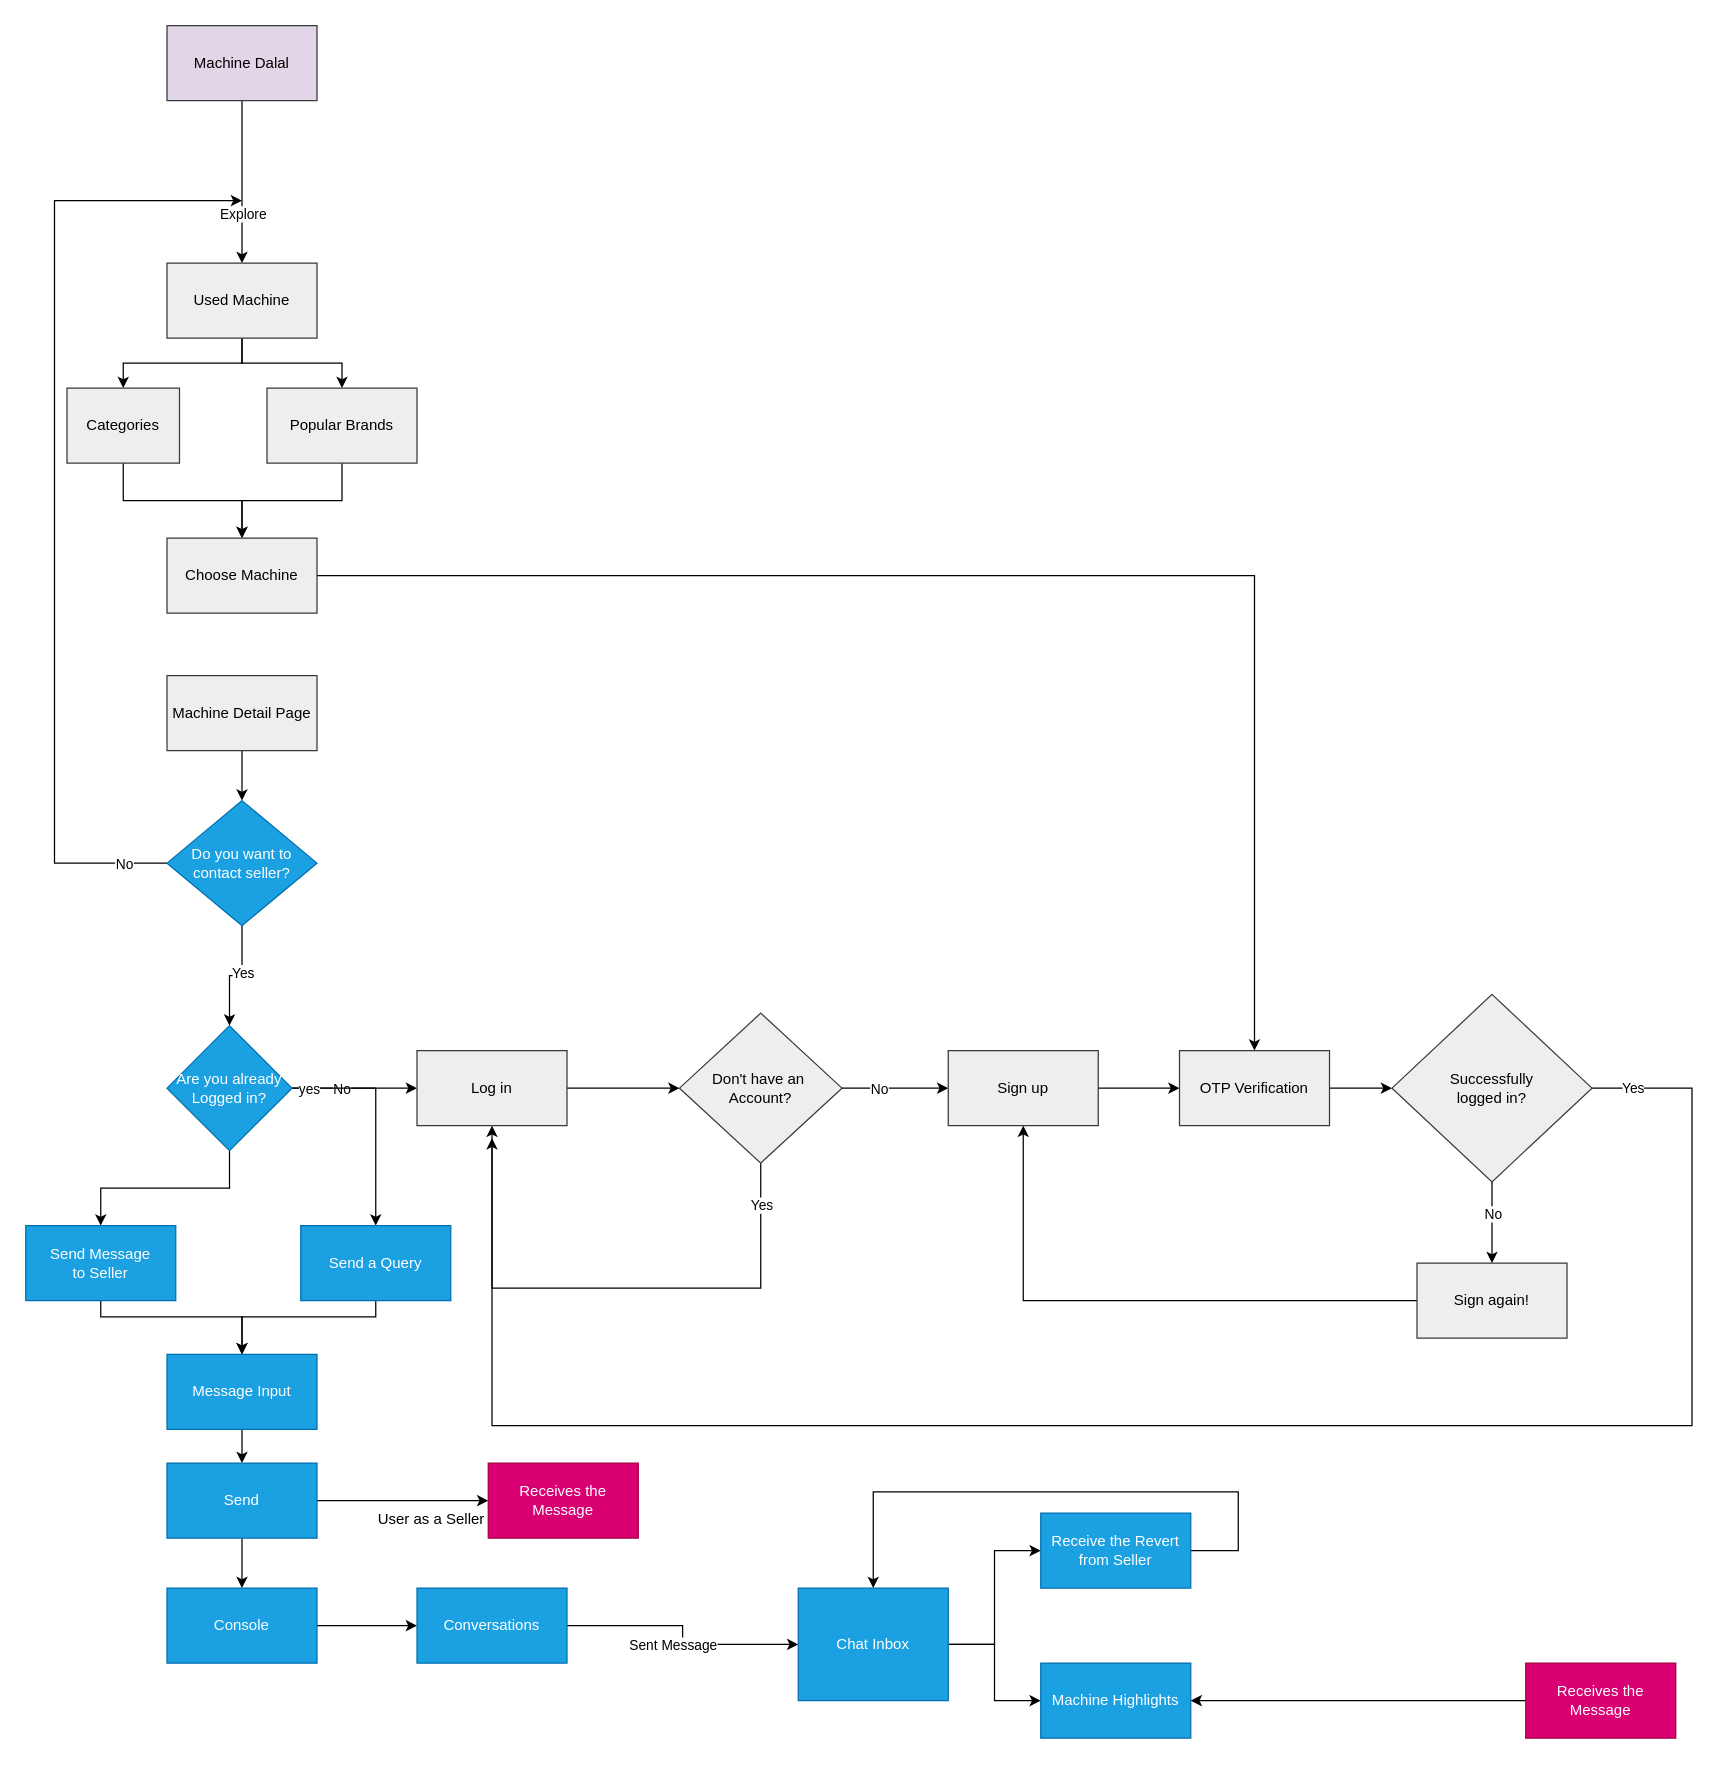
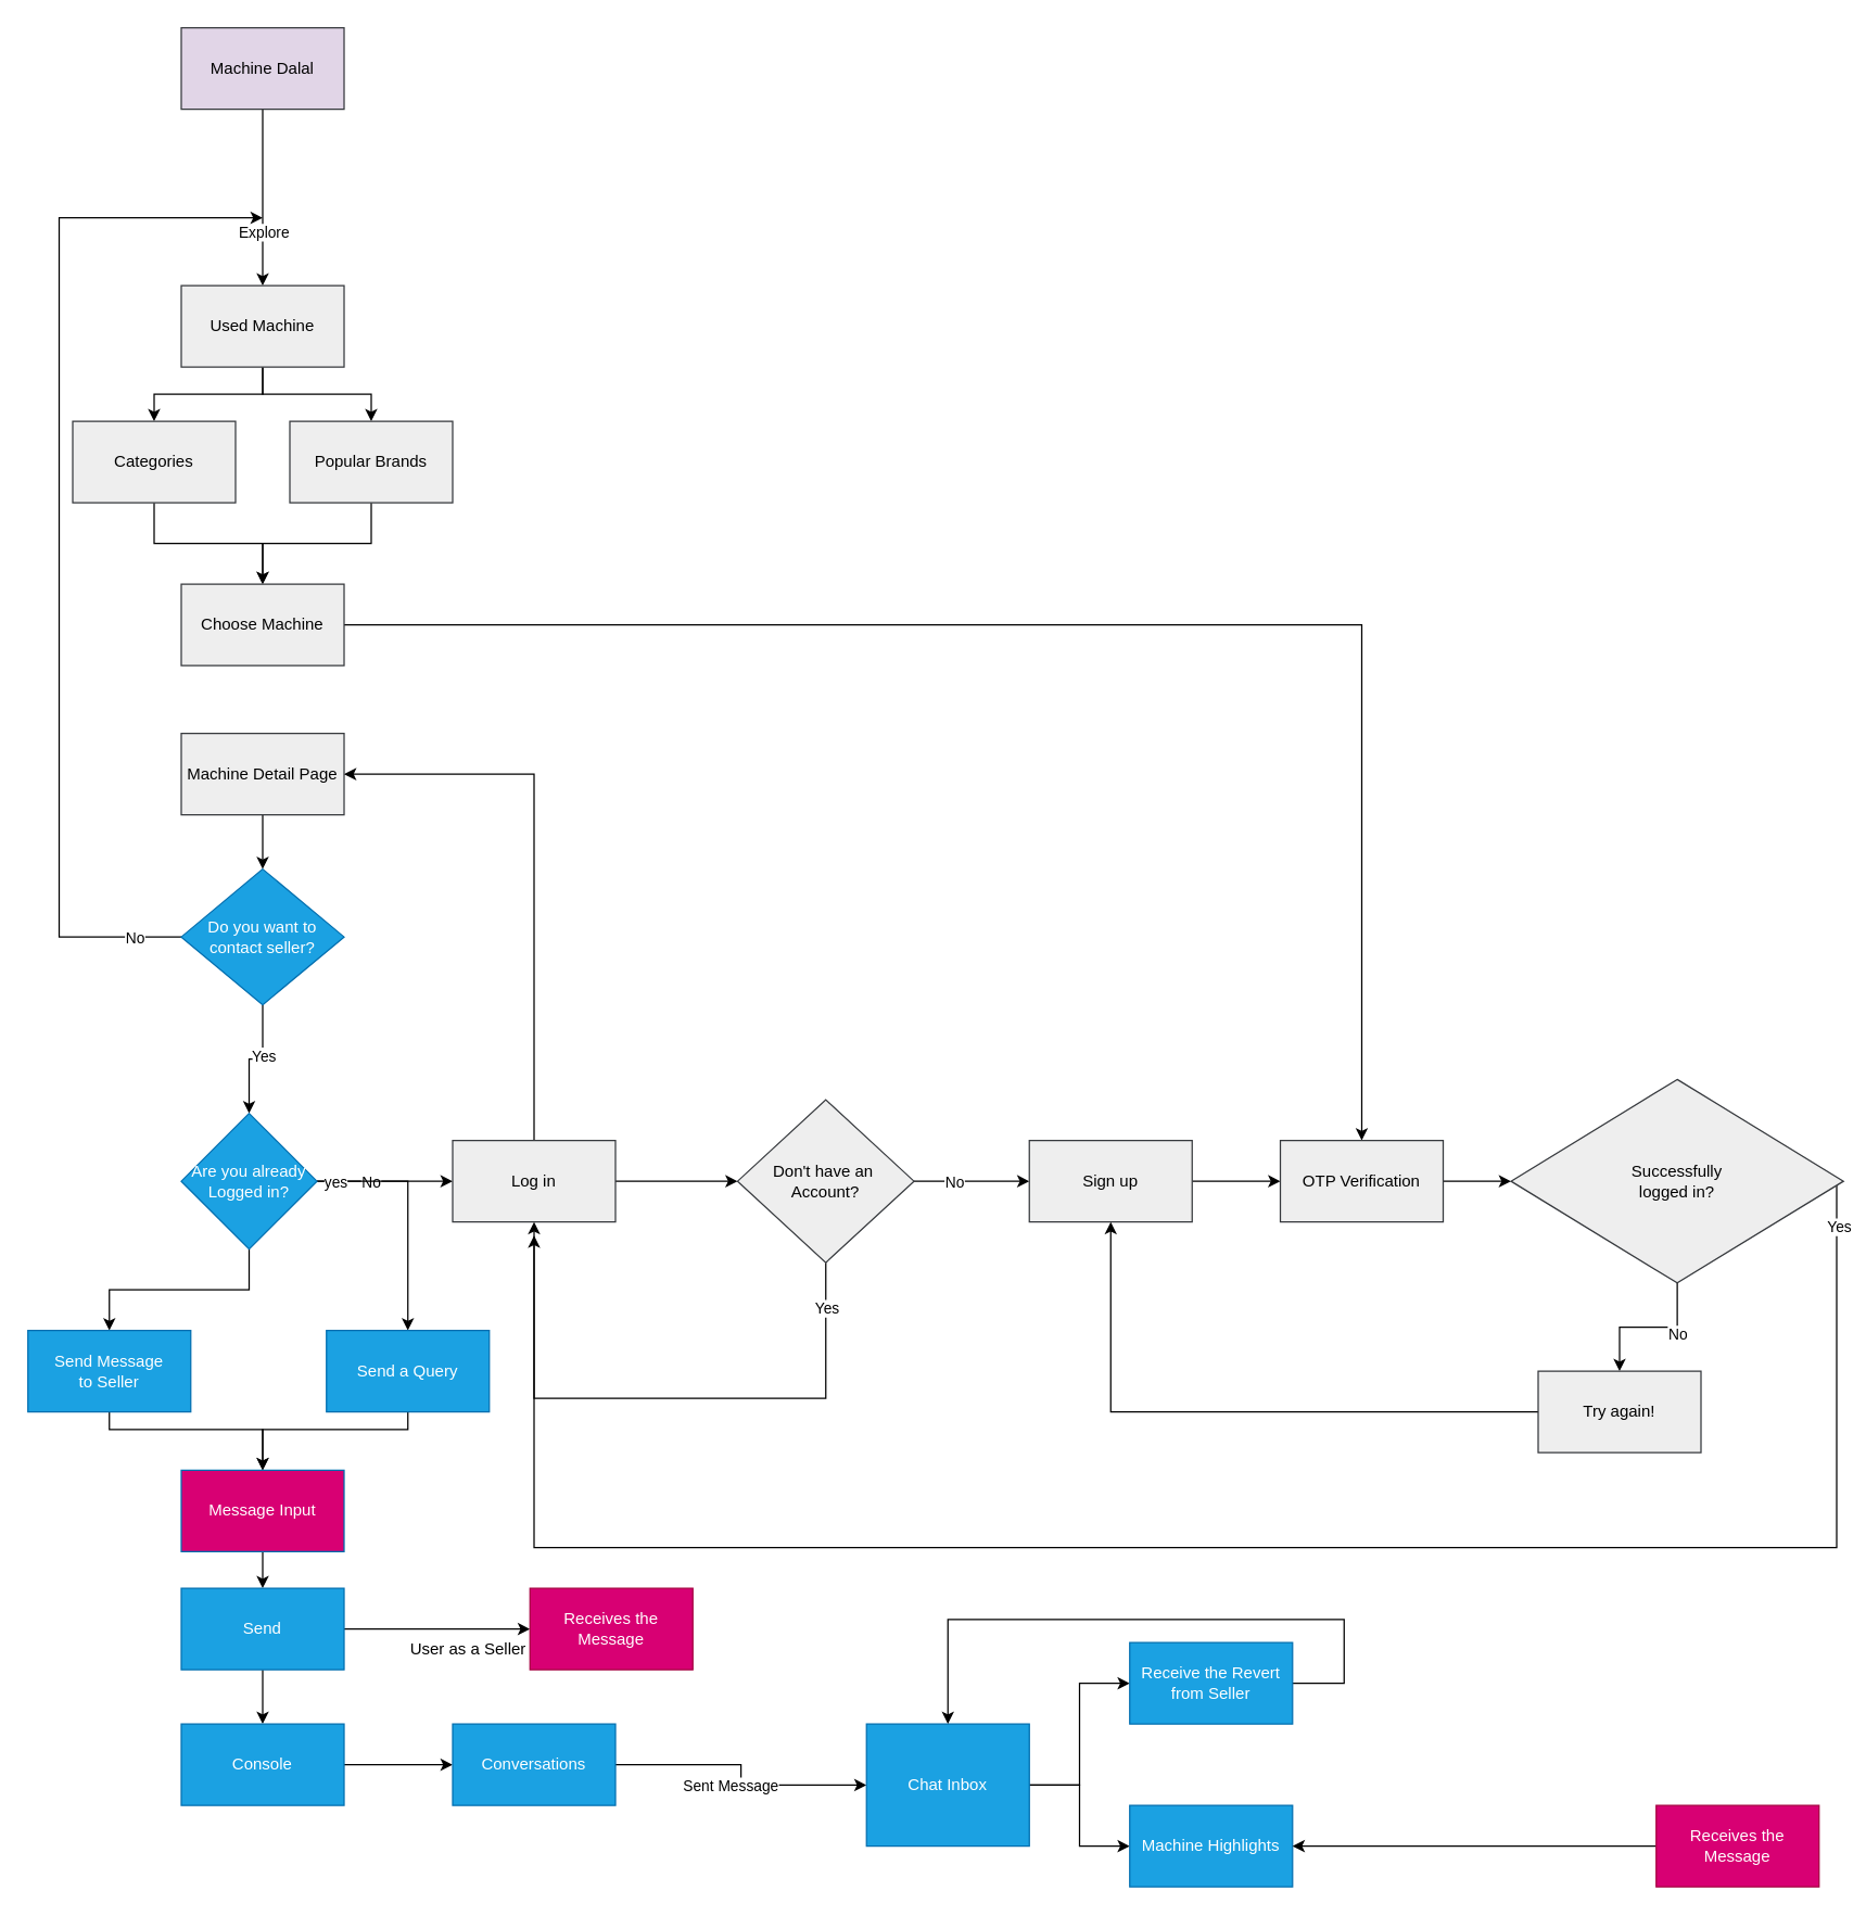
- <mxCell id="9" value="Categories" style="rounded=0;whiteSpace=wrap;html=1;fillColor=#eeeeee;strokeColor=#36393d;" parent="1" vertex="1"><mxGeometry x="53" y="310" width="90" height="60" as="geometry" /></mxCell>
+ <mxCell id="9" value="Categories" style="rounded=0;whiteSpace=wrap;html=1;fillColor=#eeeeee;strokeColor=#36393d;" parent="1" vertex="1"><mxGeometry x="53" y="310" width="120" height="60" as="geometry" /></mxCell>
+ <mxCell id="37" style="edgeStyle=orthogonalEdgeStyle;rounded=0;orthogonalLoop=1;jettySize=auto;html=1;entryX=1;entryY=0.5;entryDx=0;entryDy=0;" parent="1" source="38" target="15" edge="1"><mxGeometry relative="1" as="geometry"><Array as="points"><mxPoint x="393" y="570" /></Array></mxGeometry></mxCell>
- <mxCell id="52" value="Successfully&lt;br&gt;logged in?" style="rhombus;whiteSpace=wrap;html=1;fillColor=#eeeeee;strokeColor=#36393d;rounded=0;" parent="1" vertex="1"><mxGeometry x="1113" y="795" width="160" height="150" as="geometry" /></mxCell>
+ <mxCell id="52" value="Successfully&lt;br&gt;logged in?" style="rhombus;whiteSpace=wrap;html=1;fillColor=#eeeeee;strokeColor=#36393d;rounded=0;" parent="1" vertex="1"><mxGeometry x="1113" y="795" width="245" height="150" as="geometry" /></mxCell>
- <mxCell id="54" value="Sign again!" style="whiteSpace=wrap;html=1;fillColor=#eeeeee;strokeColor=#36393d;rounded=0;" parent="1" vertex="1"><mxGeometry x="1133" y="1010" width="120" height="60" as="geometry" /></mxCell>
+ <mxCell id="54" value="Try again!" style="whiteSpace=wrap;html=1;fillColor=#eeeeee;strokeColor=#36393d;rounded=0;" parent="1" vertex="1"><mxGeometry x="1133" y="1010" width="120" height="60" as="geometry" /></mxCell>
- <mxCell id="30" value="Message Input" style="whiteSpace=wrap;html=1;rounded=0;fillColor=#1ba1e2;fontColor=#ffffff;strokeColor=#006EAF;" parent="1" vertex="1"><mxGeometry x="133" y="1083" width="120" height="60" as="geometry" /></mxCell>
+ <mxCell id="30" value="Message Input" style="whiteSpace=wrap;html=1;rounded=0;fillColor=#d80073;fontColor=#ffffff;strokeColor=#006EAF;" parent="1" vertex="1"><mxGeometry x="133" y="1083" width="120" height="60" as="geometry" /></mxCell>
